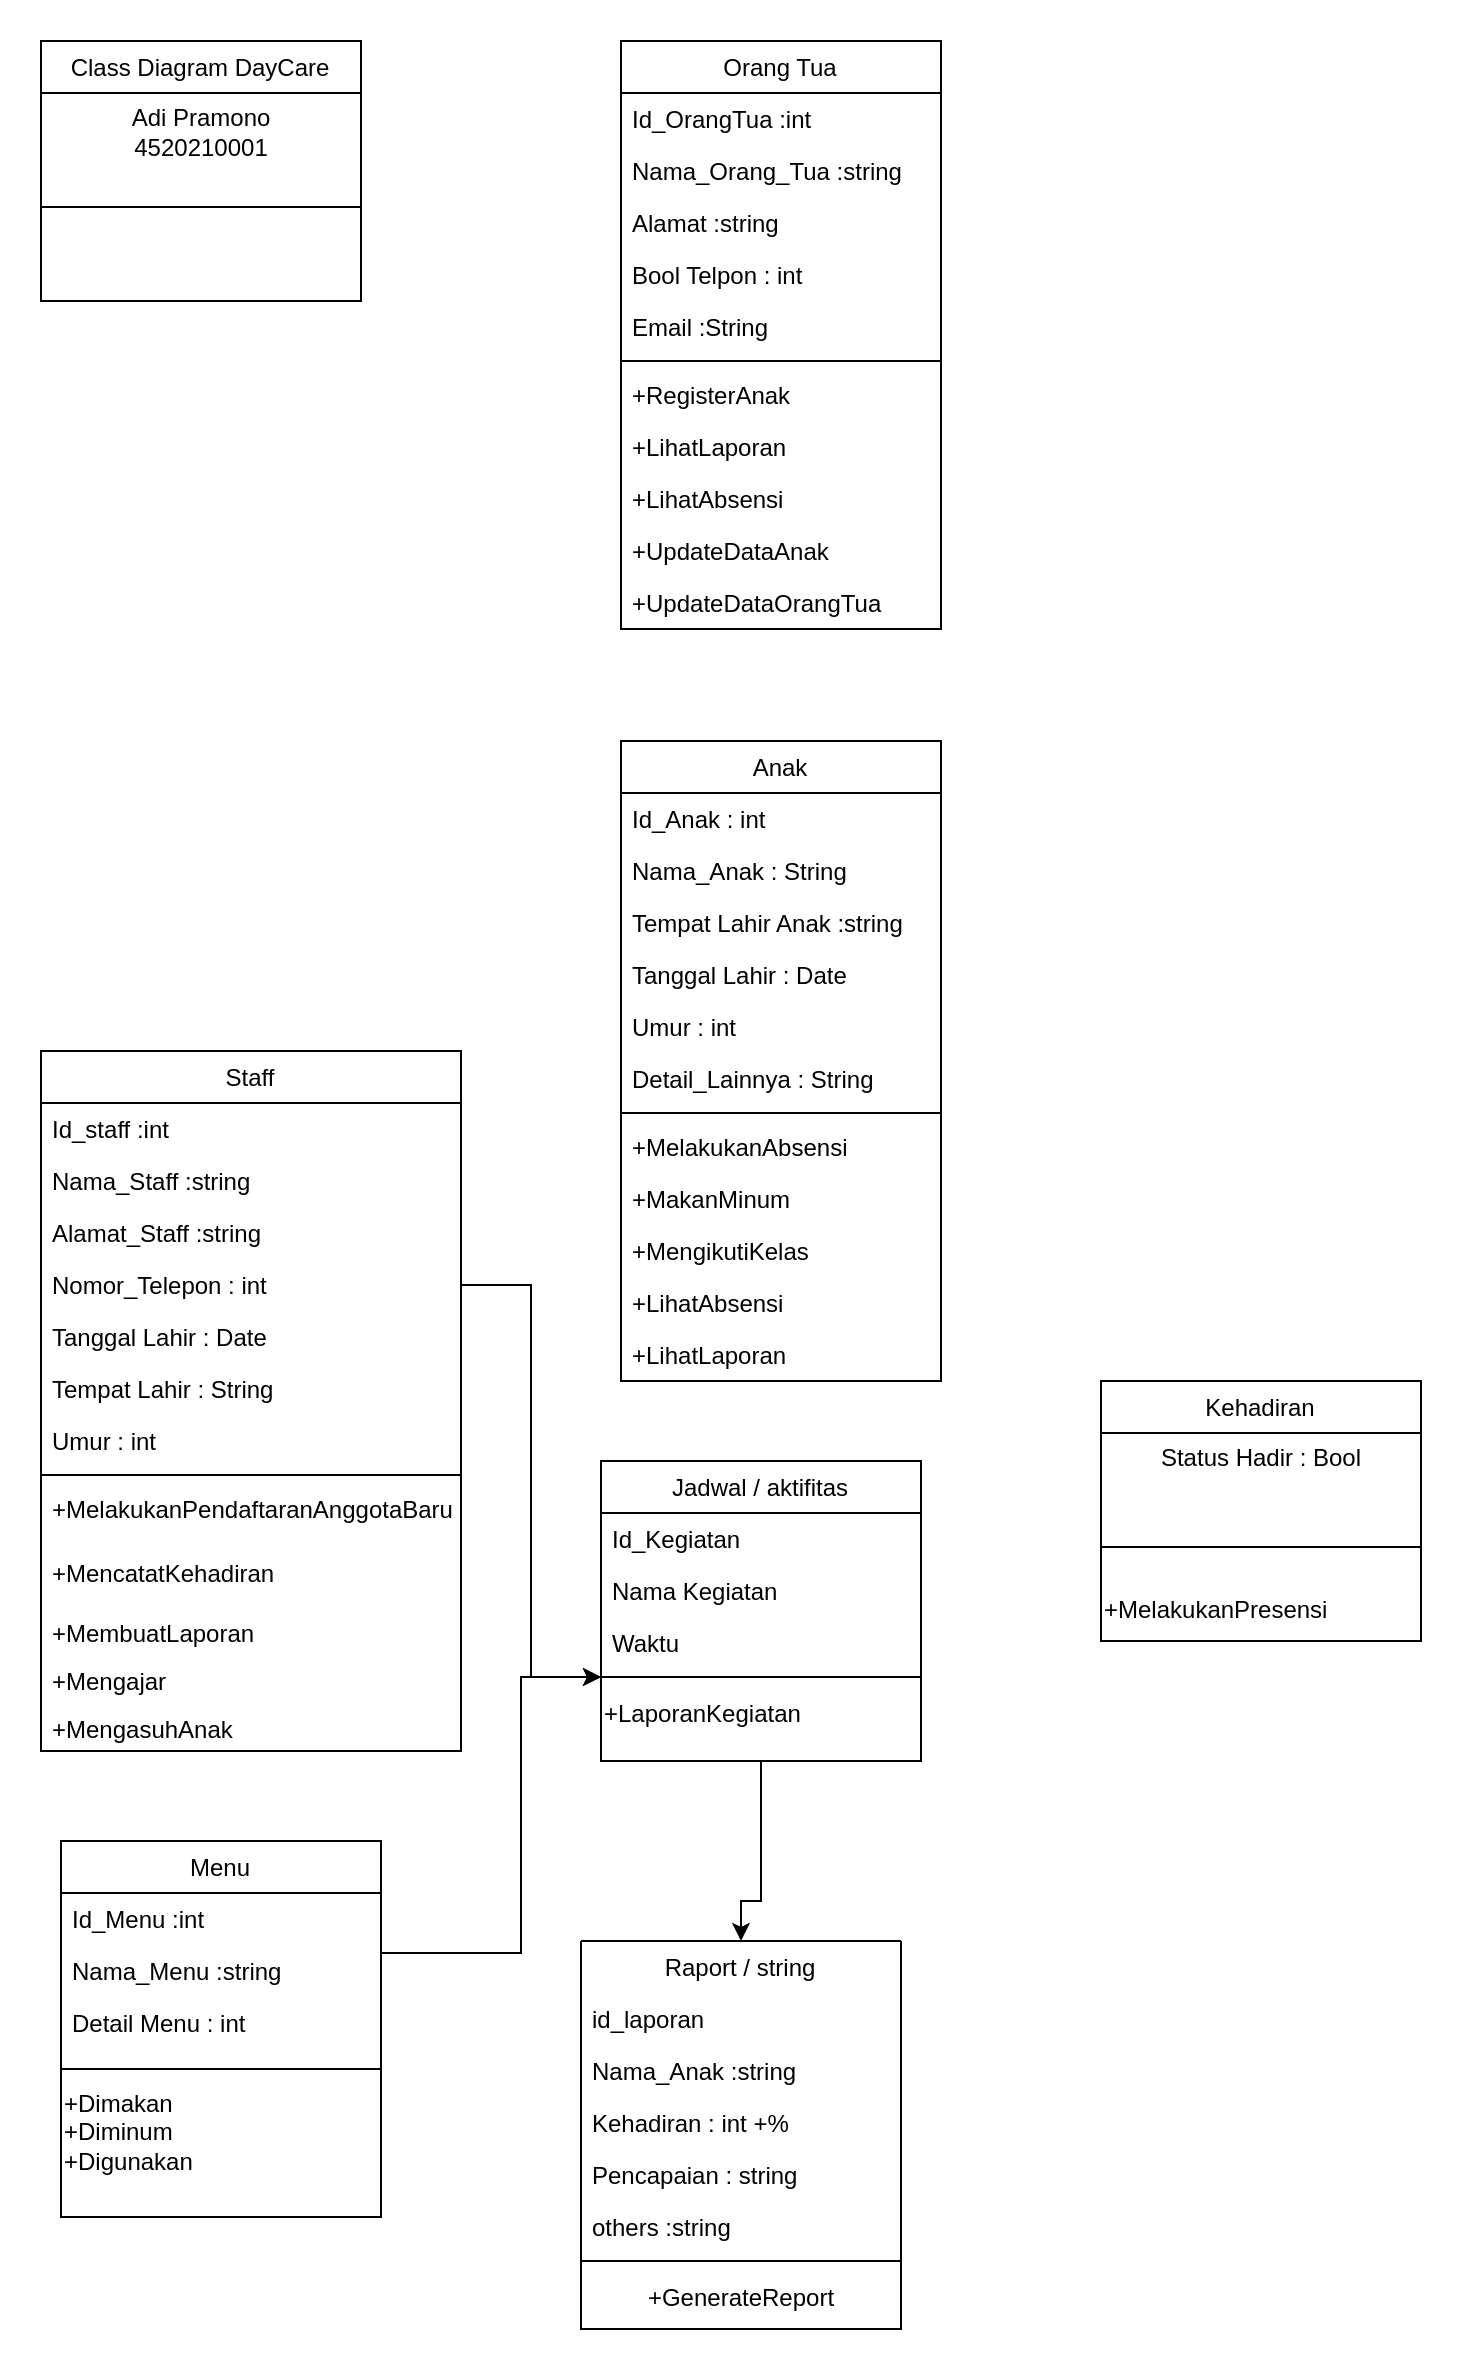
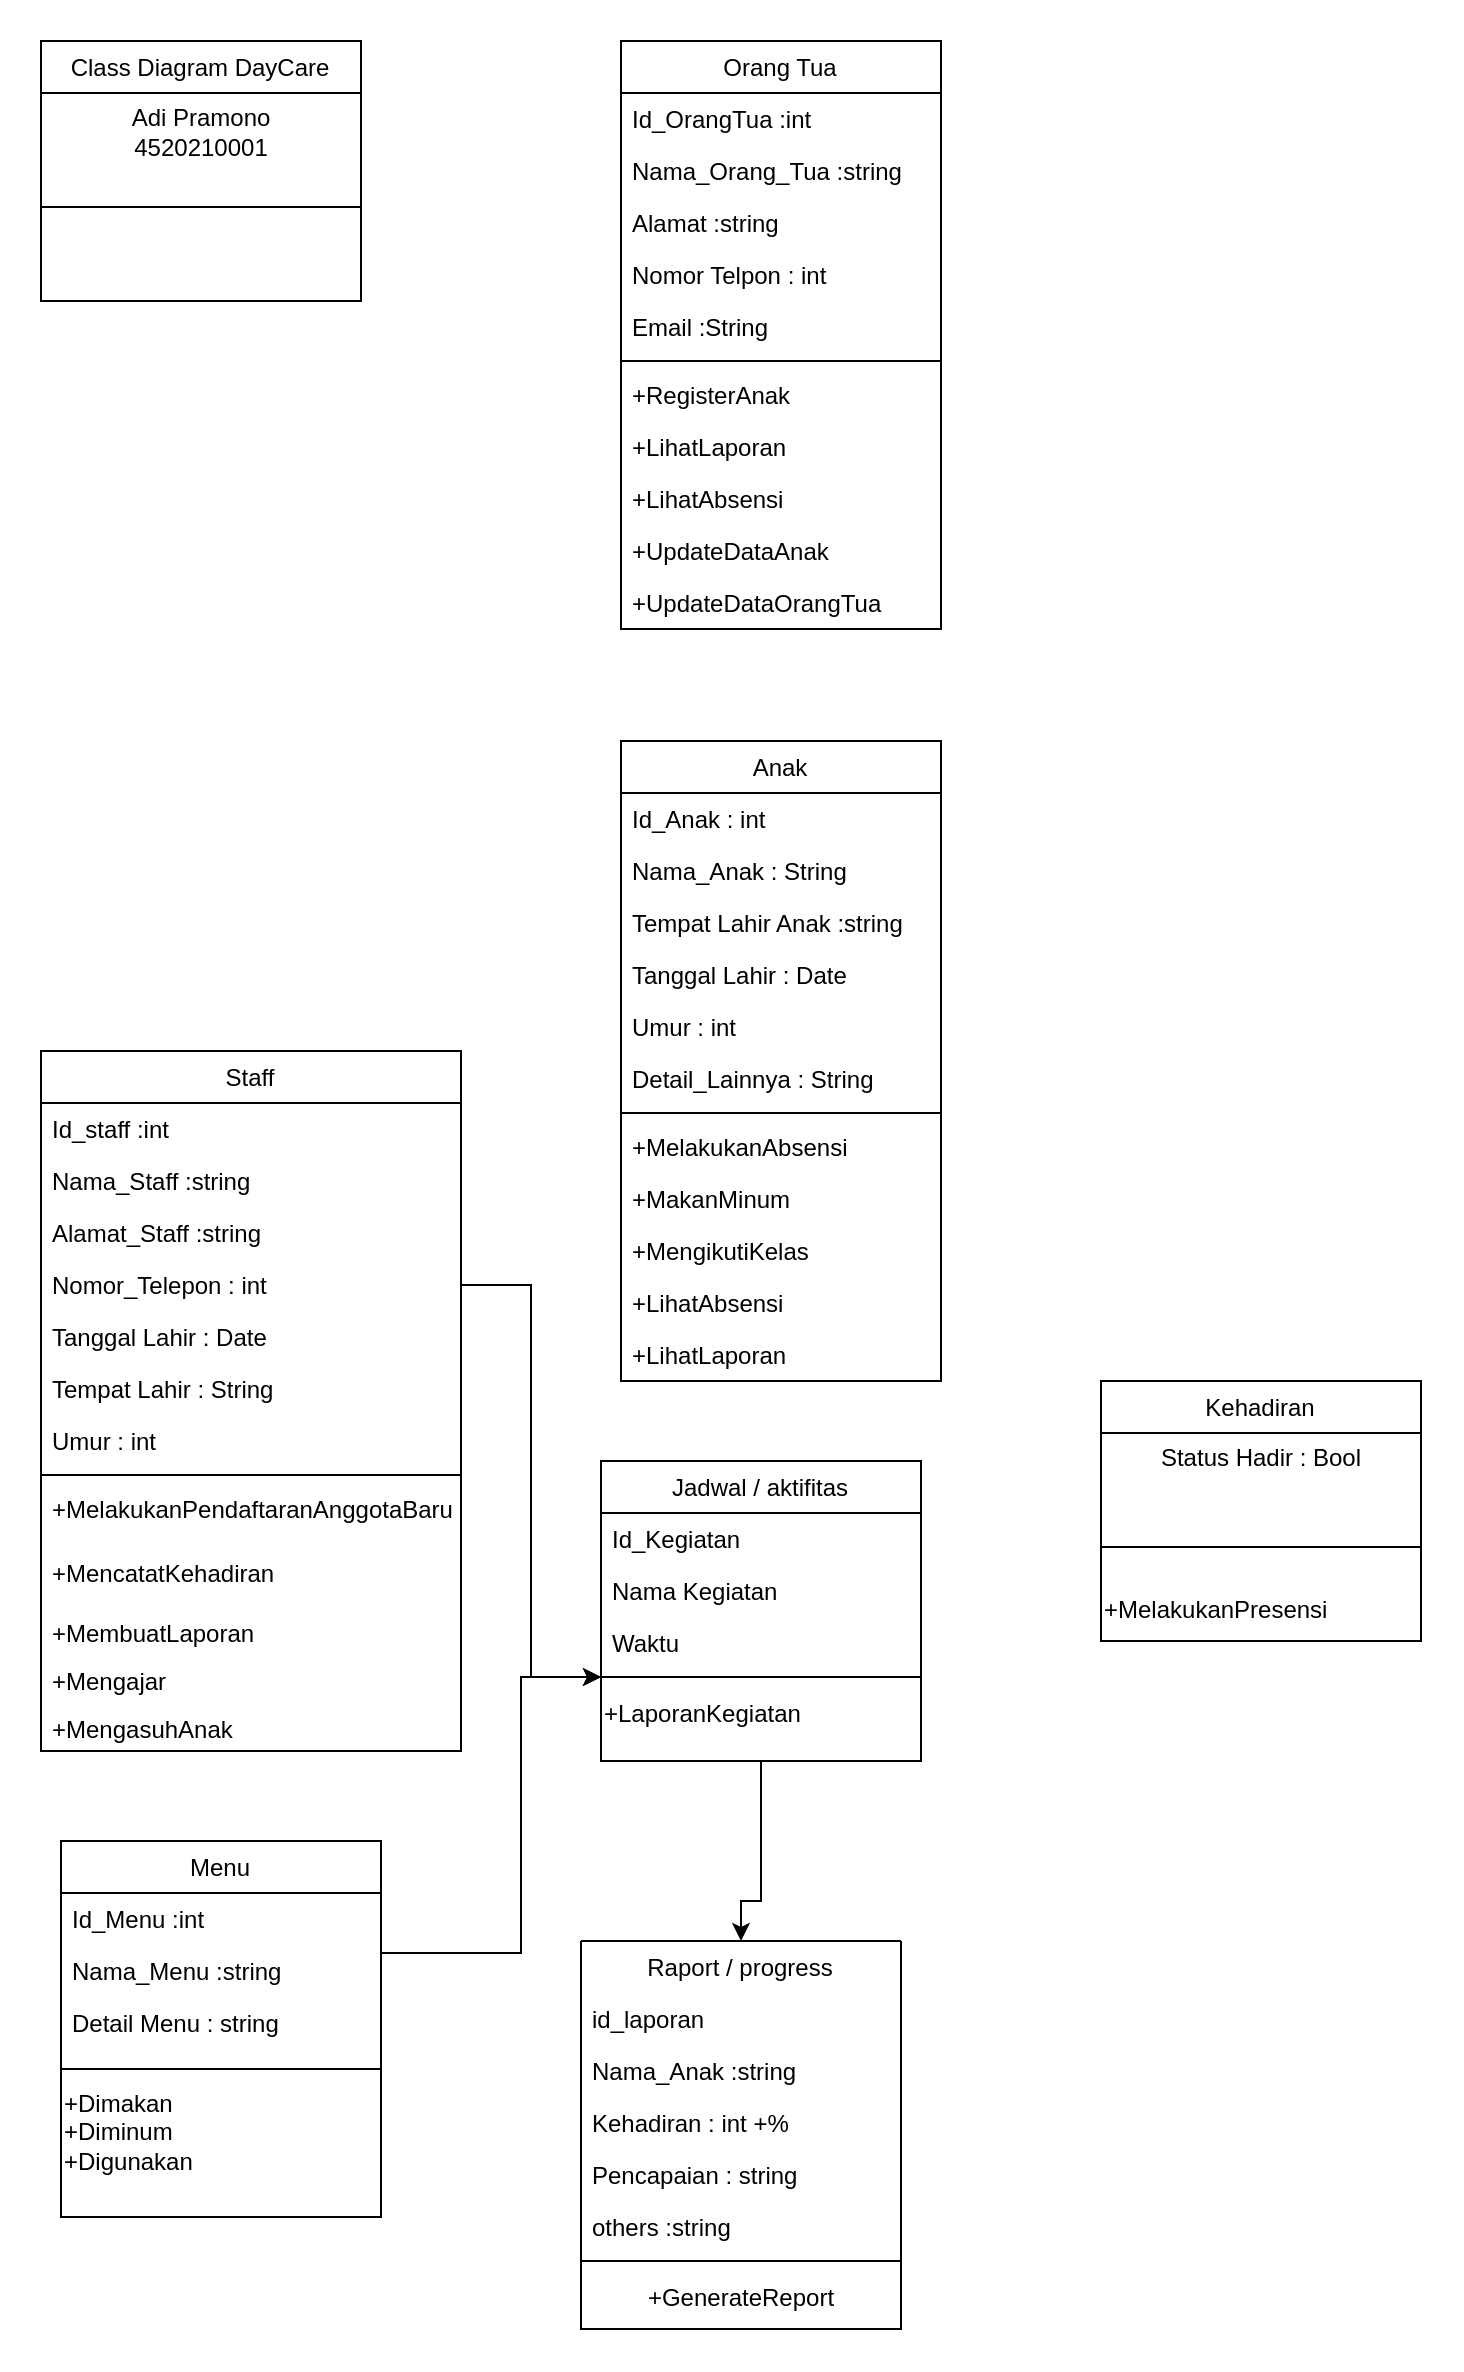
- <mxCell id="27" value="Bool Telpon : int" style="text;align=left;verticalAlign=top;spacingLeft=4;spacingRight=4;overflow=hidden;rotatable=0;points=[[0,0.5],[1,0.5]];portConstraint=eastwest;rounded=0;shadow=0;html=0;" parent="23" vertex="1"><mxGeometry y="104" width="160" height="26" as="geometry" /></mxCell>
+ <mxCell id="27" value="Nomor Telpon : int" style="text;align=left;verticalAlign=top;spacingLeft=4;spacingRight=4;overflow=hidden;rotatable=0;points=[[0,0.5],[1,0.5]];portConstraint=eastwest;rounded=0;shadow=0;html=0;" parent="23" vertex="1"><mxGeometry y="104" width="160" height="26" as="geometry" /></mxCell>
- <mxCell id="39" value="Raport / string" style="swimlane;fontStyle=0;align=center;verticalAlign=top;childLayout=stackLayout;horizontal=1;startSize=0;horizontalStack=0;resizeParent=1;resizeLast=0;collapsible=1;marginBottom=0;rounded=0;shadow=0;strokeWidth=1;" parent="1" vertex="1"><mxGeometry x="290" y="970" width="160" height="194" as="geometry"><mxRectangle x="550" y="140" width="160" height="26" as="alternateBounds" /></mxGeometry></mxCell>
+ <mxCell id="39" value="Raport / progress" style="swimlane;fontStyle=0;align=center;verticalAlign=top;childLayout=stackLayout;horizontal=1;startSize=0;horizontalStack=0;resizeParent=1;resizeLast=0;collapsible=1;marginBottom=0;rounded=0;shadow=0;strokeWidth=1;" parent="1" vertex="1"><mxGeometry x="290" y="970" width="160" height="194" as="geometry"><mxRectangle x="550" y="140" width="160" height="26" as="alternateBounds" /></mxGeometry></mxCell>
- <mxCell id="52" value="Detail Menu : int" style="text;align=left;verticalAlign=top;spacingLeft=4;spacingRight=4;overflow=hidden;rotatable=0;points=[[0,0.5],[1,0.5]];portConstraint=eastwest;rounded=0;shadow=0;html=0;" parent="49" vertex="1"><mxGeometry y="78" width="160" height="32" as="geometry" /></mxCell>
+ <mxCell id="52" value="Detail Menu : string" style="text;align=left;verticalAlign=top;spacingLeft=4;spacingRight=4;overflow=hidden;rotatable=0;points=[[0,0.5],[1,0.5]];portConstraint=eastwest;rounded=0;shadow=0;html=0;" parent="49" vertex="1"><mxGeometry y="78" width="160" height="32" as="geometry" /></mxCell>
